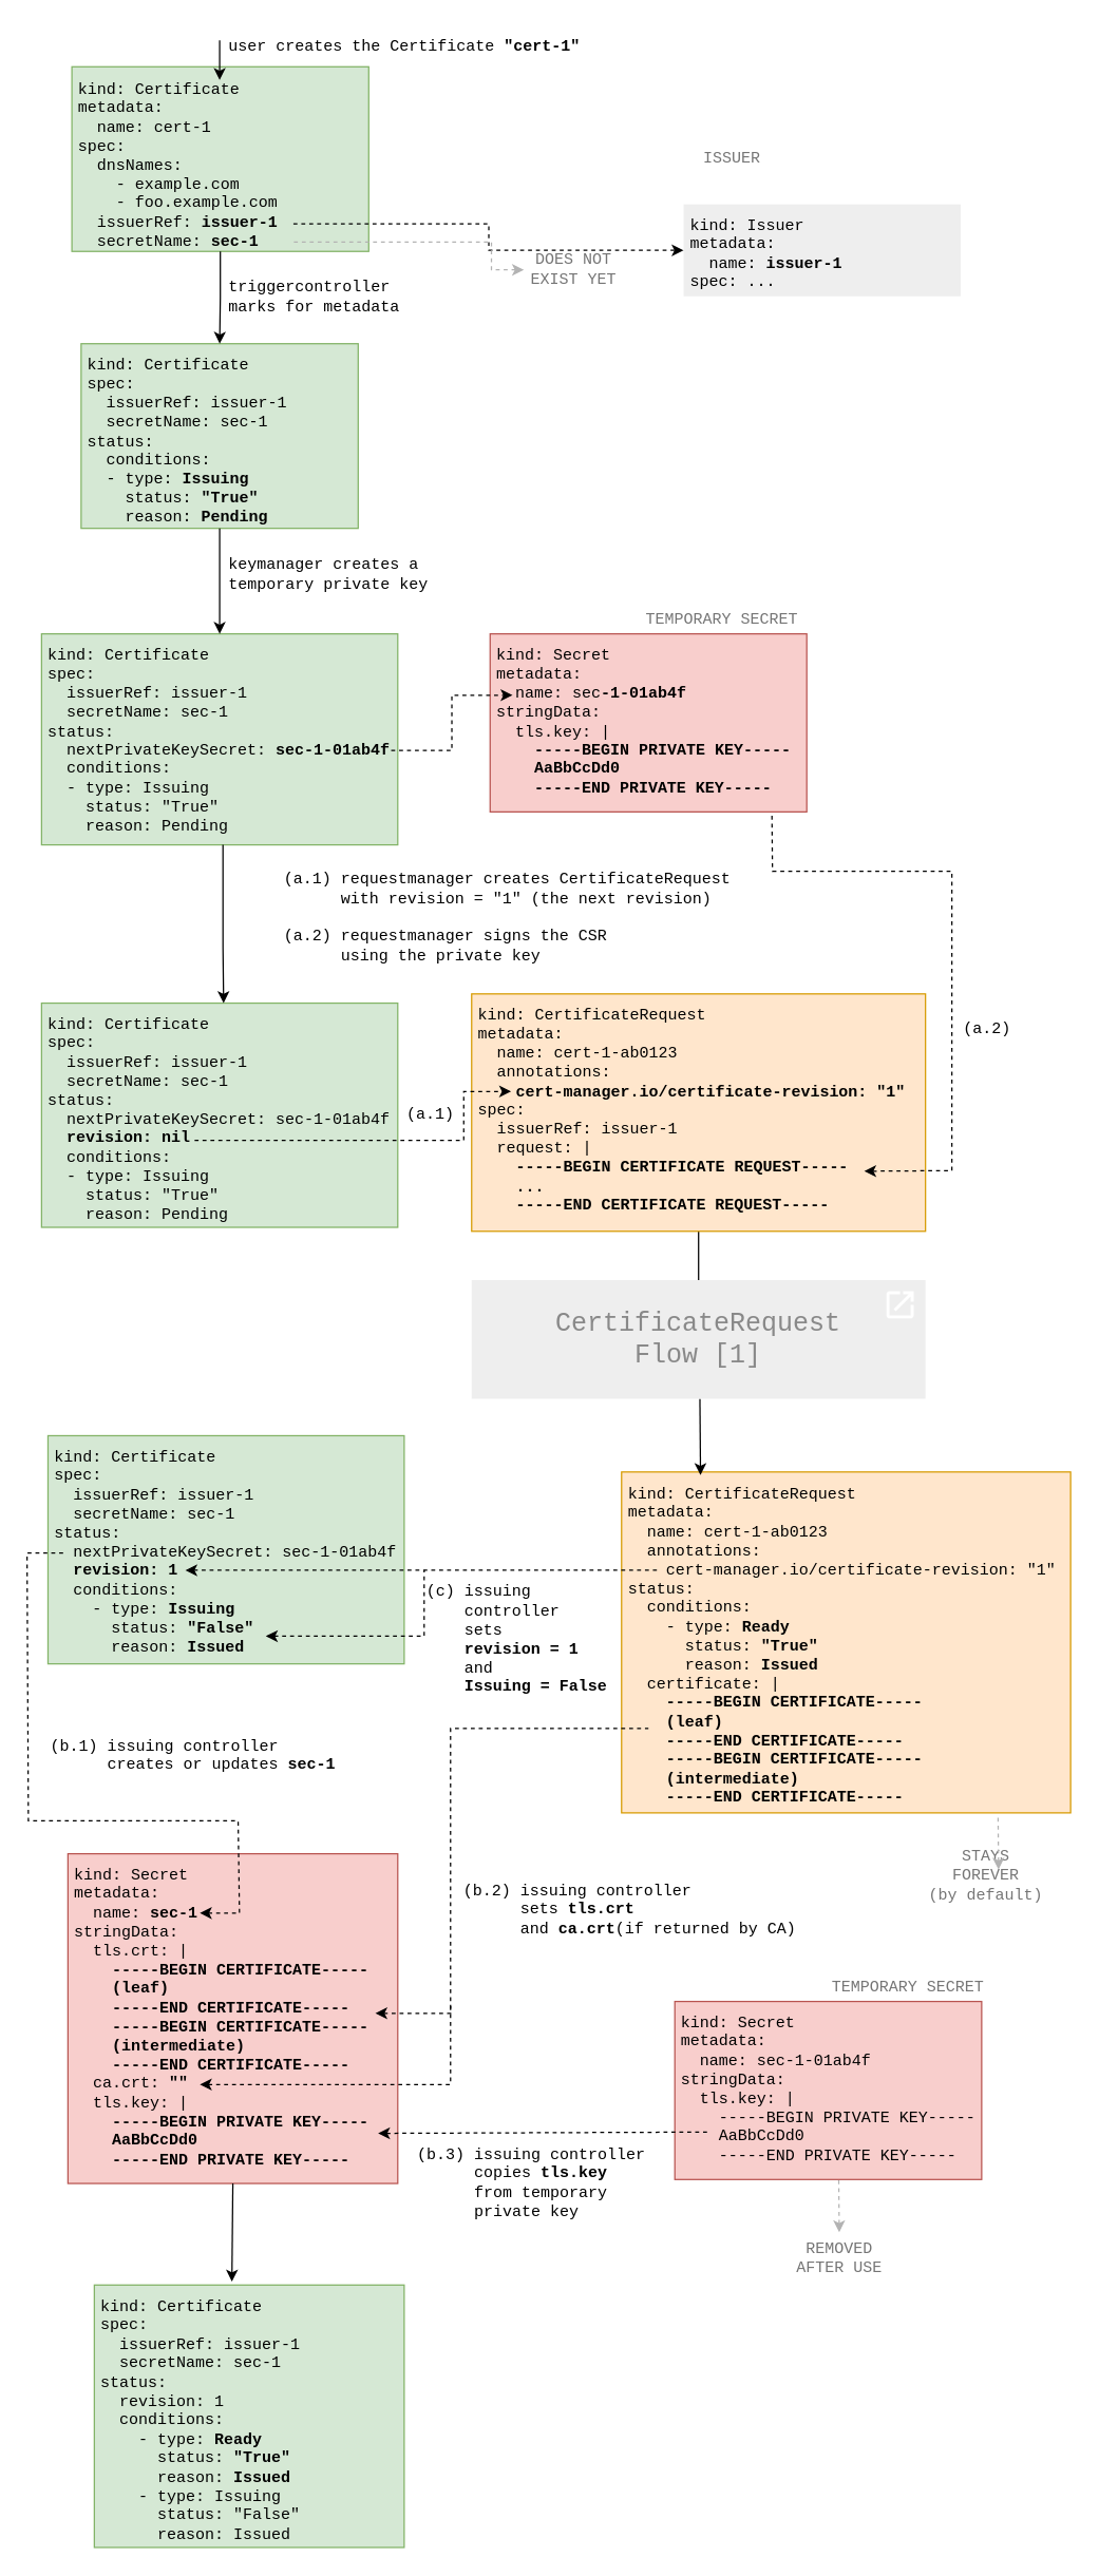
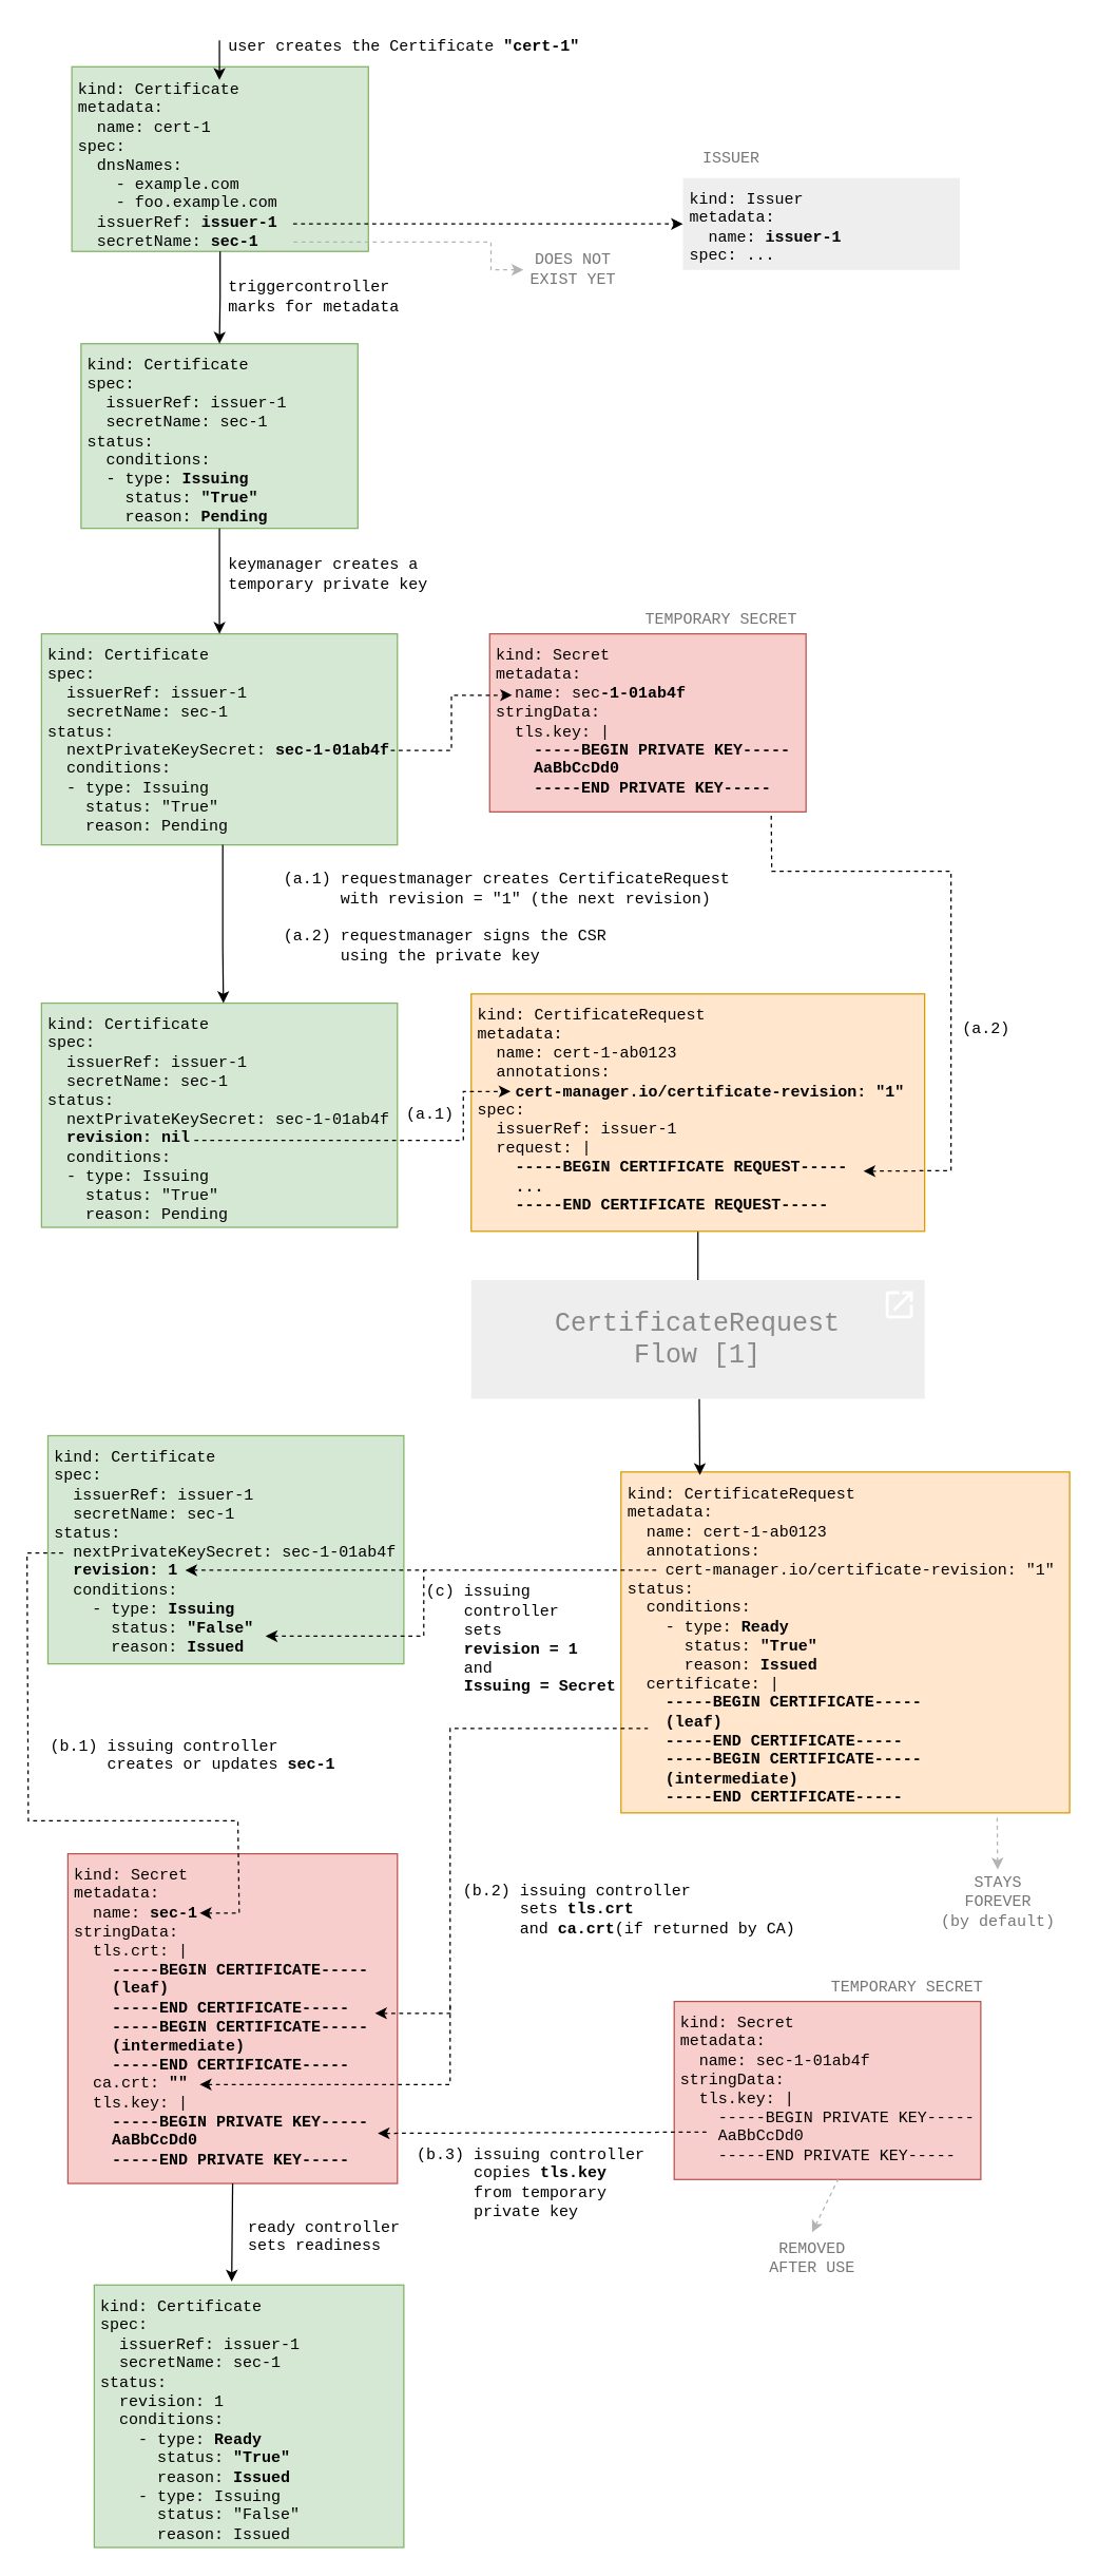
- <mxCell id="8" value="kind: Issuer&lt;br&gt;metadata:&lt;br&gt;&amp;nbsp; name: &lt;b&gt;issuer-1&lt;/b&gt;&lt;br&gt;spec: ..." style="text;html=1;align=left;verticalAlign=top;whiteSpace=wrap;rounded=0;fontFamily=Courier New;spacing=5;fillColor=#EEEEEE;" parent="1" vertex="1"><mxGeometry x="517.63" y="154.33" width="210" height="69.67" as="geometry" /></mxCell>
+ <mxCell id="8" value="kind: Issuer&lt;br&gt;metadata:&lt;br&gt;&amp;nbsp; name: &lt;b&gt;issuer-1&lt;/b&gt;&lt;br&gt;spec: ..." style="text;html=1;align=left;verticalAlign=top;whiteSpace=wrap;rounded=0;fontFamily=Courier New;spacing=5;fillColor=#EEEEEE;" parent="1" vertex="1"><mxGeometry x="517.63" y="134.33" width="210" height="69.67" as="geometry" /></mxCell>
- <mxCell id="39" value="&lt;span style=&quot;color: rgb(0, 0, 0); font-family: &amp;quot;courier new&amp;quot;; font-size: 12px; font-style: normal; font-weight: 400; letter-spacing: normal; text-align: left; text-indent: 0px; text-transform: none; word-spacing: 0px; display: inline; float: none;&quot;&gt;(c) issuing&lt;br&gt;&amp;nbsp; &amp;nbsp; controller&lt;br&gt;&amp;nbsp; &amp;nbsp; sets&lt;br&gt;&amp;nbsp; &amp;nbsp; &lt;/span&gt;&lt;span style=&quot;color: rgb(0, 0, 0); font-family: &amp;quot;courier new&amp;quot;; font-size: 12px; font-style: normal; letter-spacing: normal; text-align: left; text-indent: 0px; text-transform: none; word-spacing: 0px; display: inline; float: none;&quot;&gt;&lt;b&gt;revision = 1&lt;/b&gt;&lt;br&gt;&amp;nbsp; &amp;nbsp; and&lt;br&gt;&amp;nbsp; &amp;nbsp; &lt;b&gt;Issuing = False&lt;/b&gt;&lt;br&gt;&lt;/span&gt;" style="text;html=1;strokeColor=none;fillColor=none;align=left;verticalAlign=middle;whiteSpace=wrap;rounded=0;fontFamily=Courier New;labelBackgroundColor=none;" parent="1" vertex="1"><mxGeometry x="321" y="1195.5" width="180" height="94.5" as="geometry" /></mxCell>
+ <mxCell id="39" value="&lt;span style=&quot;color: rgb(0, 0, 0); font-family: &amp;quot;courier new&amp;quot;; font-size: 12px; font-style: normal; font-weight: 400; letter-spacing: normal; text-align: left; text-indent: 0px; text-transform: none; word-spacing: 0px; display: inline; float: none;&quot;&gt;(c) issuing&lt;br&gt;&amp;nbsp; &amp;nbsp; controller&lt;br&gt;&amp;nbsp; &amp;nbsp; sets&lt;br&gt;&amp;nbsp; &amp;nbsp; &lt;/span&gt;&lt;span style=&quot;color: rgb(0, 0, 0); font-family: &amp;quot;courier new&amp;quot;; font-size: 12px; font-style: normal; letter-spacing: normal; text-align: left; text-indent: 0px; text-transform: none; word-spacing: 0px; display: inline; float: none;&quot;&gt;&lt;b&gt;revision = 1&lt;/b&gt;&lt;br&gt;&amp;nbsp; &amp;nbsp; and&lt;br&gt;&amp;nbsp; &amp;nbsp; &lt;b&gt;Issuing = Secret&lt;/b&gt;&lt;br&gt;&lt;/span&gt;" style="text;html=1;strokeColor=none;fillColor=none;align=left;verticalAlign=middle;whiteSpace=wrap;rounded=0;fontFamily=Courier New;labelBackgroundColor=none;" parent="1" vertex="1"><mxGeometry x="321" y="1195.5" width="180" height="94.5" as="geometry" /></mxCell>
- <mxCell id="4" value="&lt;div&gt;&lt;font&gt;STAYS FOREVER&lt;br&gt;(by default)&lt;br&gt;&lt;/font&gt;&lt;/div&gt;" style="text;html=1;strokeColor=none;fillColor=none;align=center;verticalAlign=middle;whiteSpace=wrap;rounded=0;fontFamily=Courier New;fontColor=#757575;" parent="2" vertex="1"><mxGeometry x="231.37" y="286.5" width="90" height="40" as="geometry" /></mxCell>
+ <mxCell id="4" value="&lt;div&gt;&lt;font&gt;STAYS FOREVER&lt;br&gt;(by default)&lt;br&gt;&lt;/font&gt;&lt;/div&gt;" style="text;html=1;strokeColor=none;fillColor=none;align=center;verticalAlign=middle;whiteSpace=wrap;rounded=0;fontFamily=Courier New;fontColor=#757575;" parent="2" vertex="1"><mxGeometry x="241.37" y="306.5" width="90" height="40" as="geometry" /></mxCell>
+ <mxCell id="54" value="ready controller&lt;br&gt;sets readiness" style="text;html=1;strokeColor=none;fillColor=none;align=left;verticalAlign=top;whiteSpace=wrap;rounded=0;fontFamily=Courier New;" parent="1" vertex="1"><mxGeometry x="185.88" y="1675" width="120" height="40" as="geometry" /></mxCell>
- <mxCell id="47" value="&lt;div&gt;&lt;font&gt;REMOVED AFTER USE&lt;/font&gt;&lt;/div&gt;" style="text;html=1;strokeColor=none;fillColor=none;align=center;verticalAlign=middle;whiteSpace=wrap;rounded=0;fontFamily=Courier New;fontColor=#757575;" parent="1" vertex="1"><mxGeometry x="590.63" y="1692" width="90" height="40" as="geometry" /></mxCell>
+ <mxCell id="47" value="&lt;div&gt;&lt;font&gt;REMOVED AFTER USE&lt;/font&gt;&lt;/div&gt;" style="text;html=1;strokeColor=none;fillColor=none;align=center;verticalAlign=middle;whiteSpace=wrap;rounded=0;fontFamily=Courier New;fontColor=#757575;" parent="1" vertex="1"><mxGeometry x="570.63" y="1692" width="90" height="40" as="geometry" /></mxCell>
